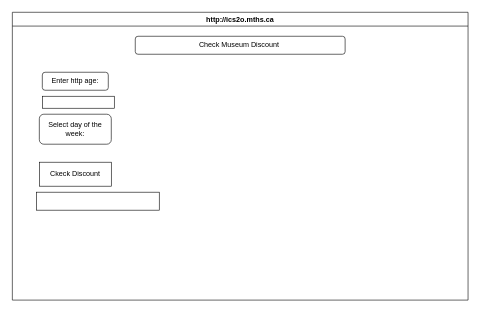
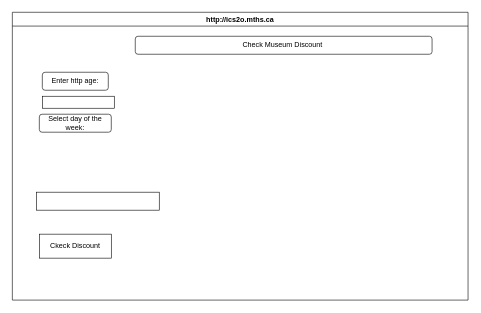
- <mxCell id="3" value="Check Museum Discount&amp;nbsp;" style="rounded=1;whiteSpace=wrap;html=1;" vertex="1" parent="2"><mxGeometry x="205" y="40" width="350" height="30" as="geometry" /></mxCell>
+ <mxCell id="3" value="Check Museum Discount&amp;nbsp;" style="rounded=1;whiteSpace=wrap;html=1;" vertex="1" parent="2"><mxGeometry x="205" y="40" width="495" height="30" as="geometry" /></mxCell>
- <mxCell id="6" value="Select day of the week:" style="rounded=1;whiteSpace=wrap;html=1;" vertex="1" parent="2"><mxGeometry x="45" y="170" width="120" height="50" as="geometry" /></mxCell>
+ <mxCell id="6" value="Select day of the week:" style="rounded=1;whiteSpace=wrap;html=1;" vertex="1" parent="2"><mxGeometry x="45" y="170" width="120" height="30" as="geometry" /></mxCell>
- <mxCell id="7" value="Ckeck Discount" style="rounded=0;whiteSpace=wrap;html=1;" vertex="1" parent="2"><mxGeometry x="45" y="250" width="120" height="40" as="geometry" /></mxCell>
+ <mxCell id="7" value="Ckeck Discount" style="rounded=0;whiteSpace=wrap;html=1;" vertex="1" parent="2"><mxGeometry x="45" y="370" width="120" height="40" as="geometry" /></mxCell>
